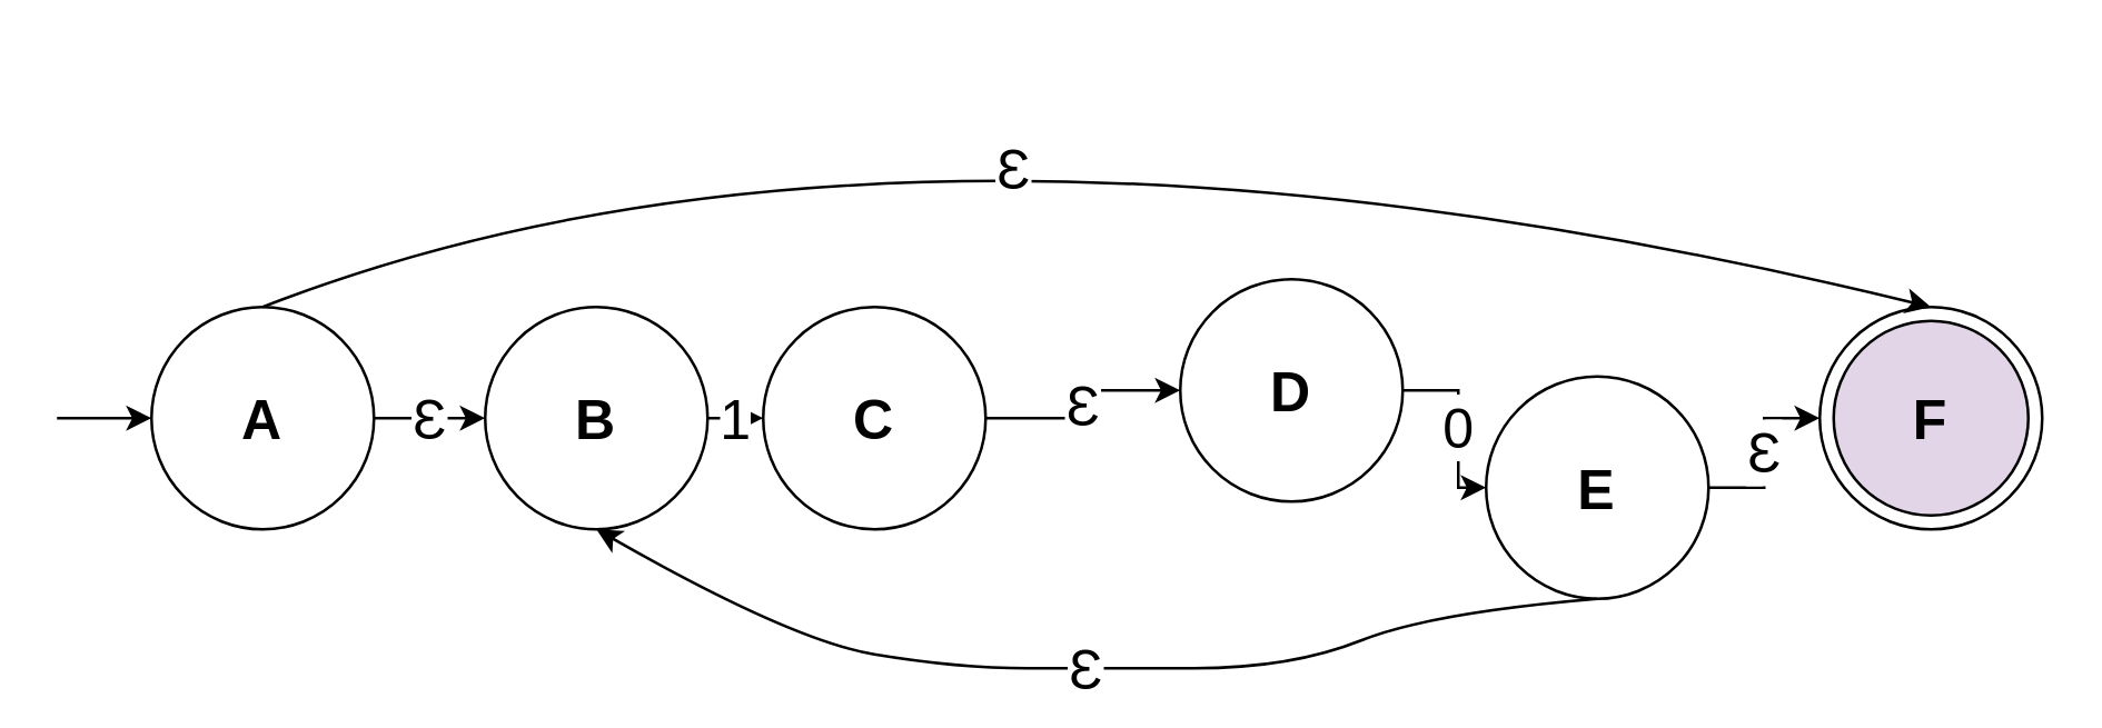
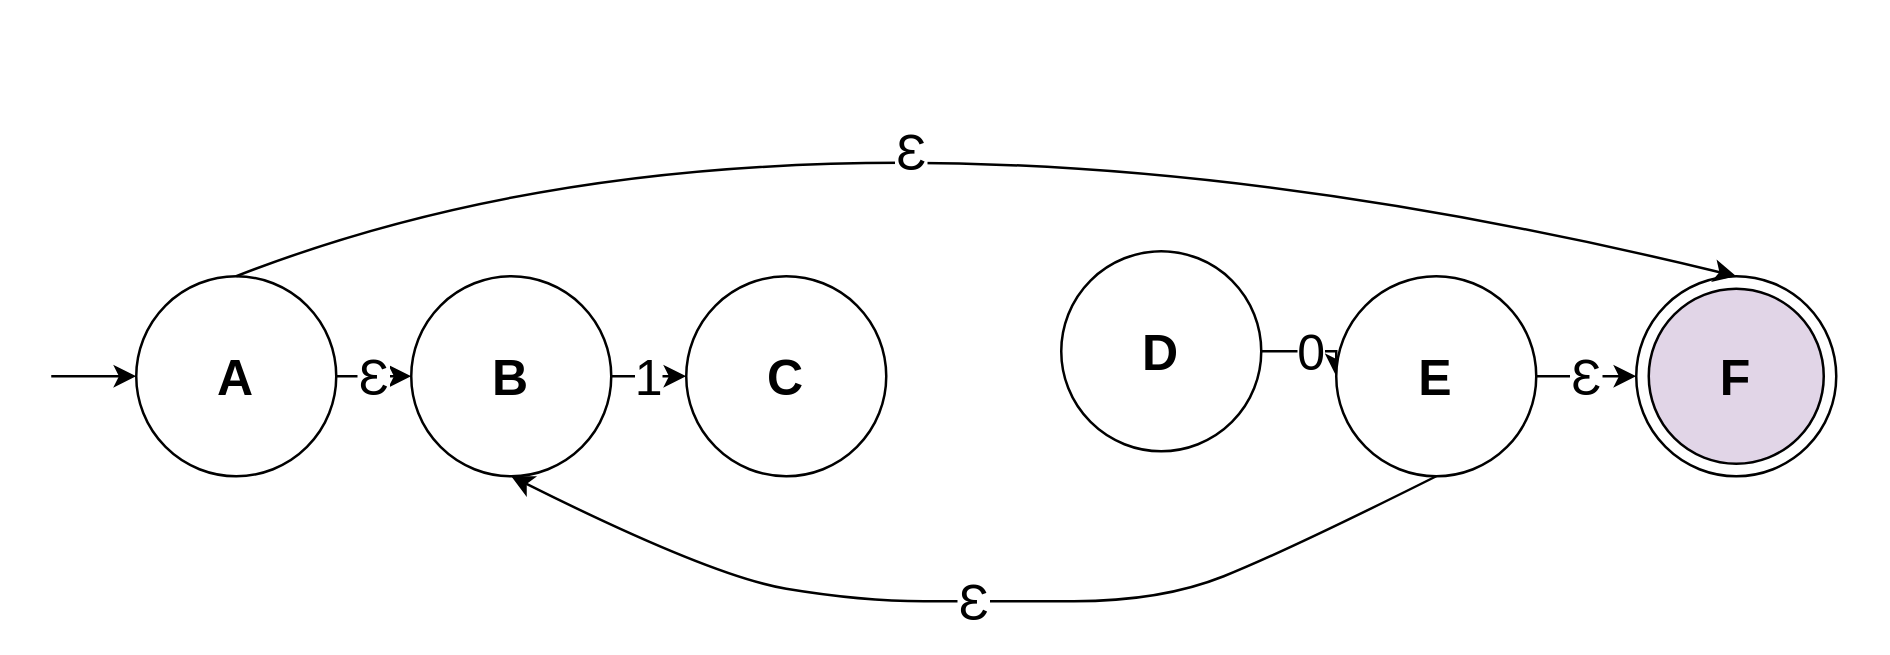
- <mxCell id="5" value="B" style="ellipse;whiteSpace=wrap;html=1;aspect=fixed;fontStyle=1;fontSize=20;" parent="1" vertex="1"><mxGeometry x="174" y="110" width="80" height="80" as="geometry" /></mxCell>
+ <mxCell id="5" value="B" style="ellipse;whiteSpace=wrap;html=1;aspect=fixed;fontStyle=1;fontSize=20;" parent="1" vertex="1"><mxGeometry x="164" y="110" width="80" height="80" as="geometry" /></mxCell>
- <mxCell id="6" value="&lt;meta charset=&quot;utf-8&quot; style=&quot;font-size: 20px;&quot;&gt;&lt;span class=&quot;js-about-item-abstr&quot; style=&quot;font-size: 20px;&quot;&gt;Ɛ&lt;/span&gt;" style="edgeStyle=orthogonalEdgeStyle;rounded=0;orthogonalLoop=1;jettySize=auto;html=1;exitX=1;exitY=0.5;exitDx=0;exitDy=0;fontSize=20;" parent="1" source="7" target="9" edge="1"><mxGeometry relative="1" as="geometry" /></mxCell>
- <mxCell id="11" value="E" style="ellipse;whiteSpace=wrap;html=1;aspect=fixed;fontStyle=1;fontSize=20;" parent="1" vertex="1"><mxGeometry x="534" y="135" width="80" height="80" as="geometry" /></mxCell>
+ <mxCell id="11" value="E" style="ellipse;whiteSpace=wrap;html=1;aspect=fixed;fontStyle=1;fontSize=20;" parent="1" vertex="1"><mxGeometry x="534" y="110" width="80" height="80" as="geometry" /></mxCell>
